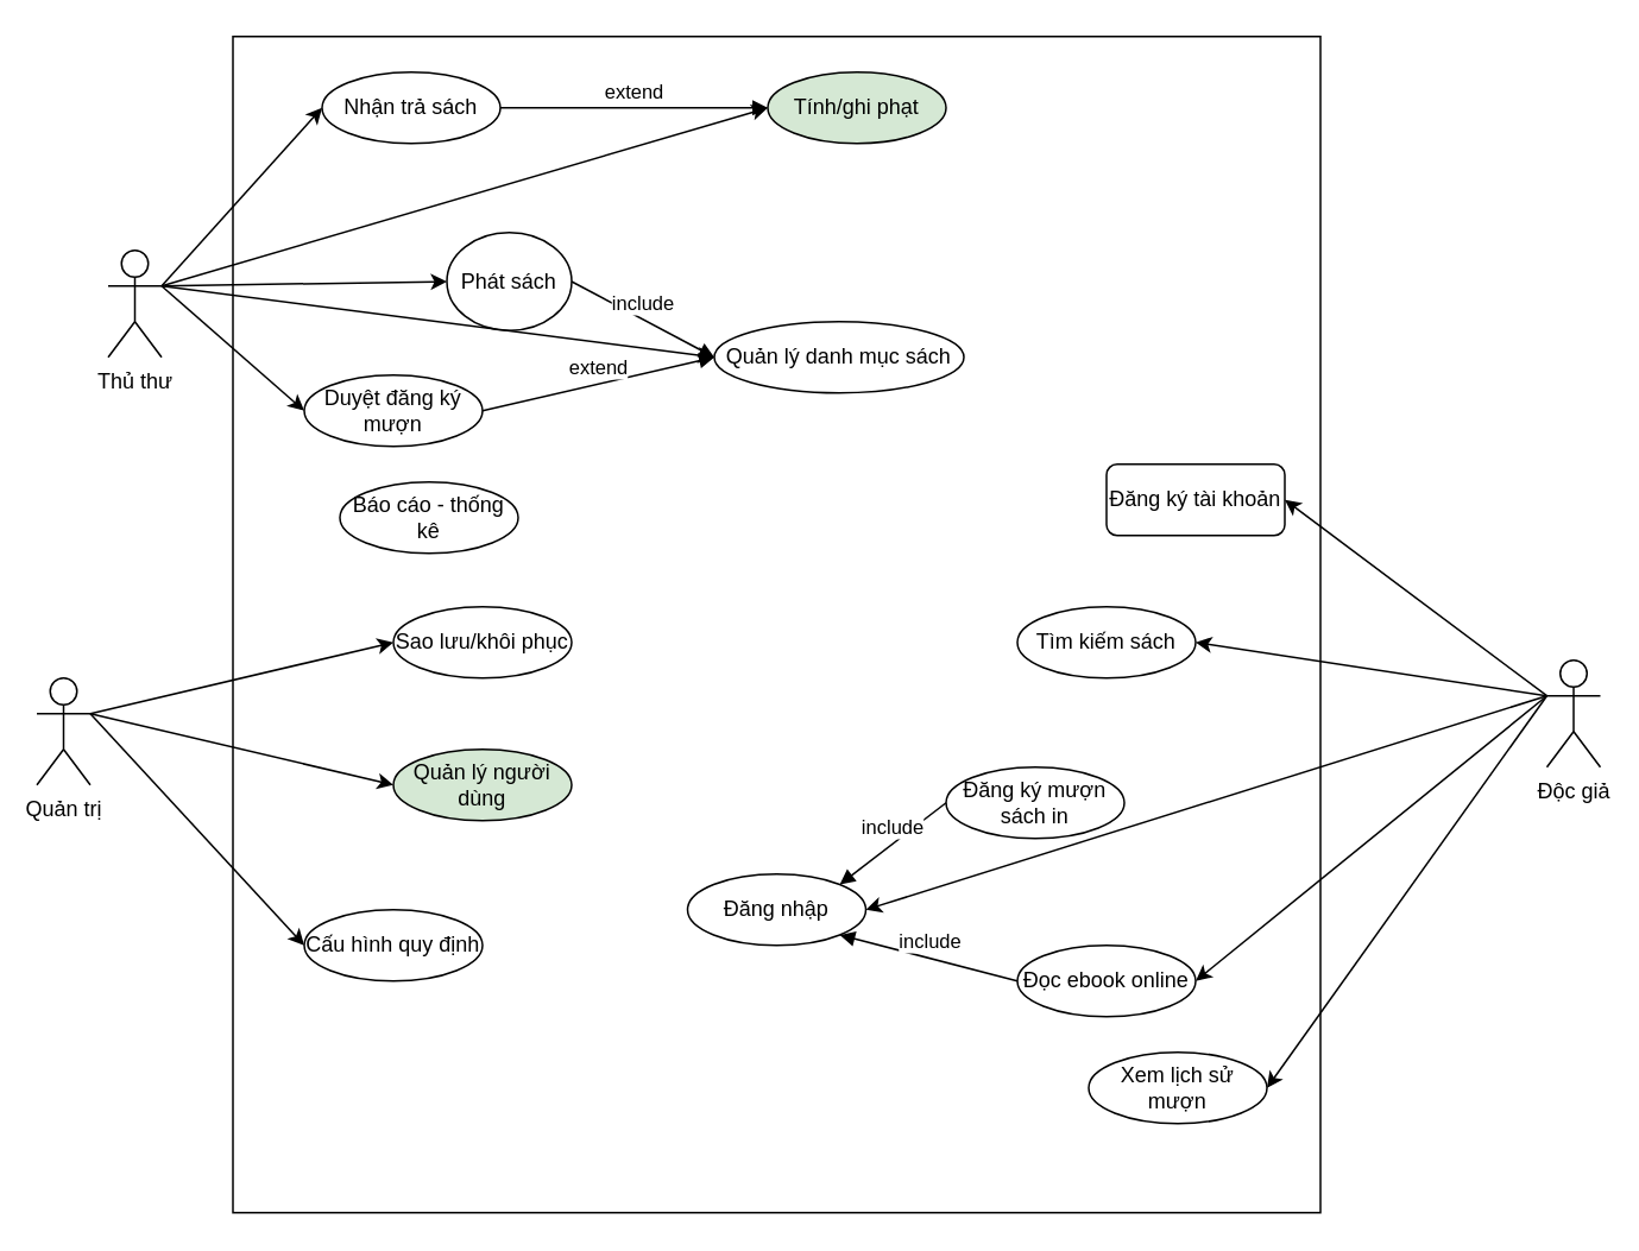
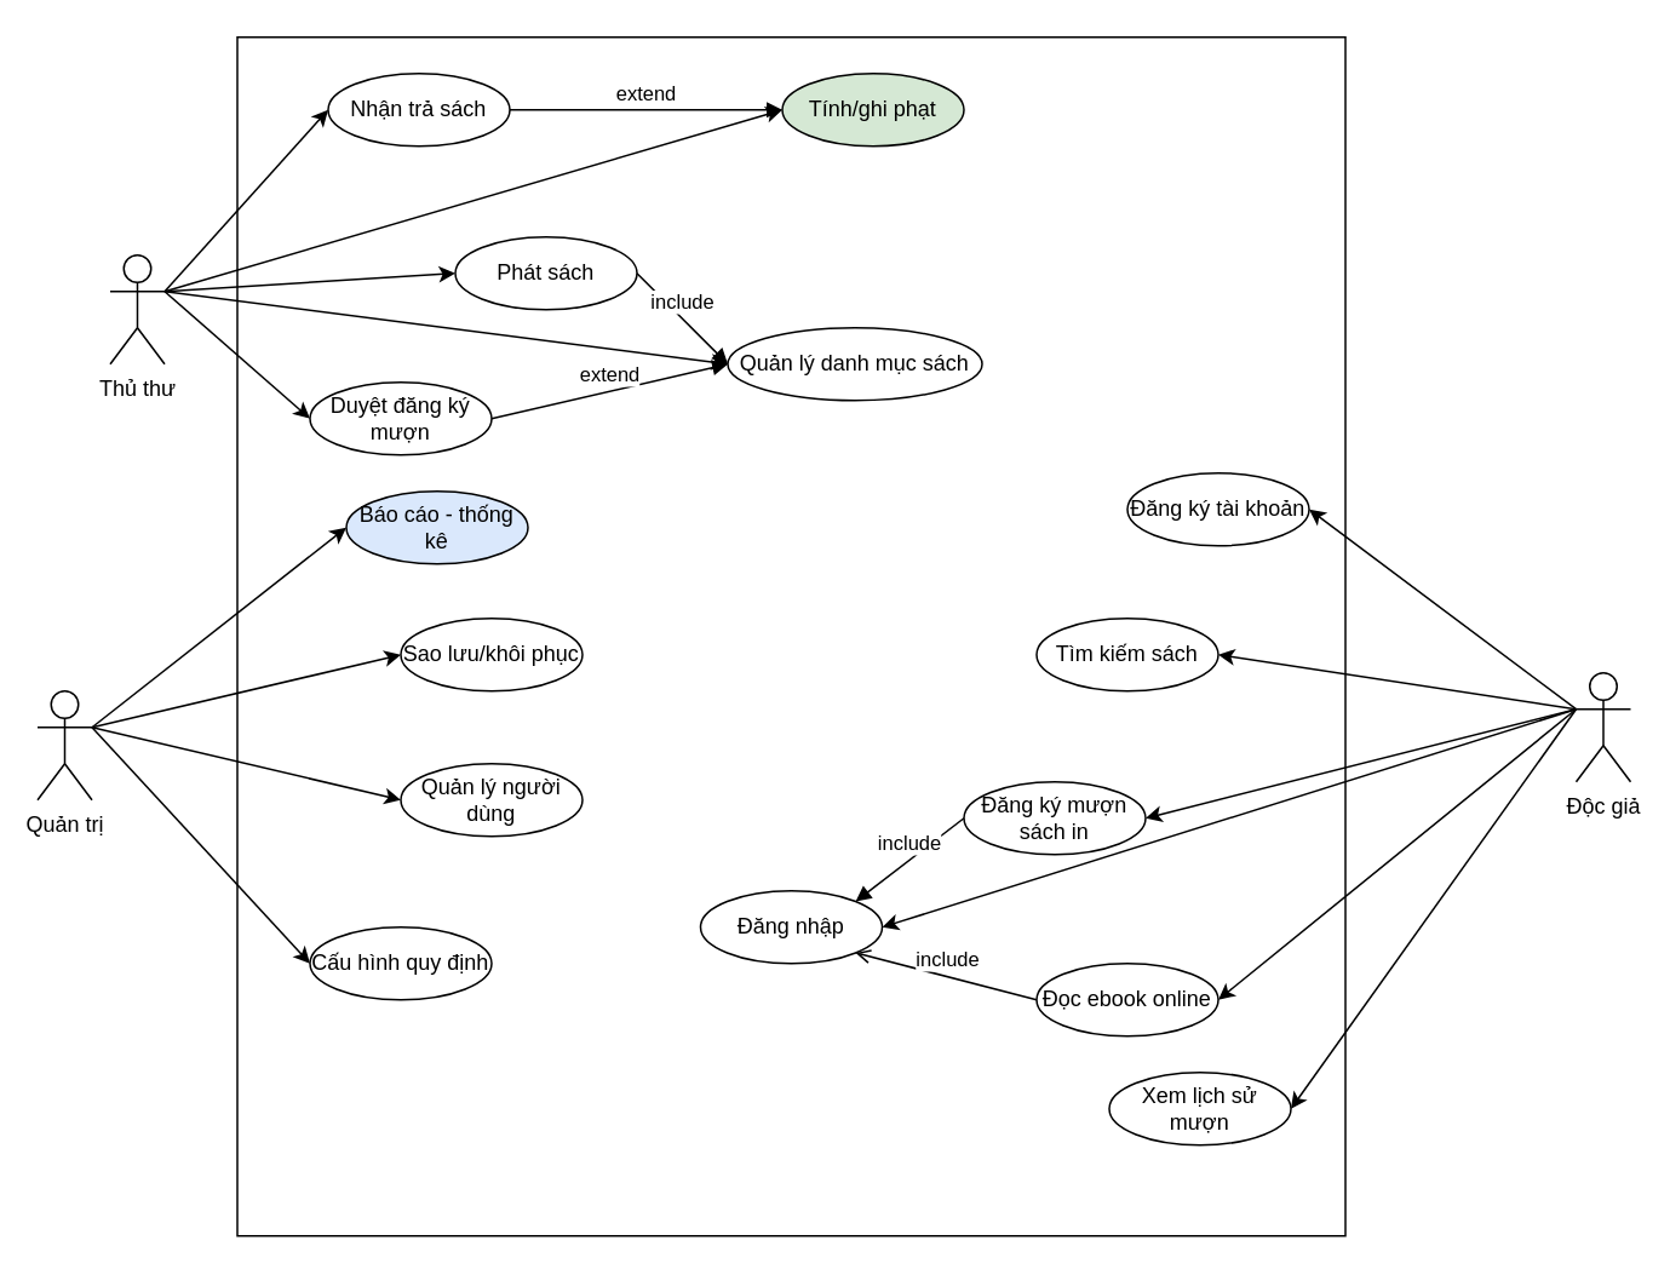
- <mxCell id="6" value="Phát sách" style="ellipse;whiteSpace=wrap;html=1;" vertex="1" parent="1"><mxGeometry x="250" y="130" width="70" height="55" as="geometry" /></mxCell>
+ <mxCell id="6" value="Phát sách" style="ellipse;whiteSpace=wrap;html=1;" vertex="1" parent="1"><mxGeometry x="250" y="130" width="100" height="40" as="geometry" /></mxCell>
- <mxCell id="17" value="Đăng ký tài khoản" style="whiteSpace=wrap;html=1;rounded=1;" vertex="1" parent="1"><mxGeometry x="620" y="260" width="100" height="40" as="geometry" /></mxCell>
+ <mxCell id="17" value="Đăng ký tài khoản" style="ellipse;whiteSpace=wrap;html=1;" vertex="1" parent="1"><mxGeometry x="620" y="260" width="100" height="40" as="geometry" /></mxCell>
- <mxCell id="12" value="Báo cáo - thống kê" style="ellipse;whiteSpace=wrap;html=1;" vertex="1" parent="1"><mxGeometry x="190" y="270" width="100" height="40" as="geometry" /></mxCell>
+ <mxCell id="12" value="Báo cáo - thống kê" style="ellipse;whiteSpace=wrap;html=1;fillColor=#dae8fc;" vertex="1" parent="1"><mxGeometry x="190" y="270" width="100" height="40" as="geometry" /></mxCell>
+ <mxCell id="32" value="" style="endArrow=classic;html=1;rounded=0;entryX=0;entryY=0.5;entryDx=0;entryDy=0;exitX=1;exitY=0.333;exitDx=0;exitDy=0;exitPerimeter=0;" edge="1" parent="1" source="3" target="12"><mxGeometry width="50" height="50" relative="1" as="geometry"><mxPoint x="210" y="440" as="sourcePoint" /><mxPoint x="320" y="530" as="targetPoint" /></mxGeometry></mxCell>
+ <mxCell id="35" value="" style="endArrow=classic;html=1;rounded=0;entryX=1;entryY=0.5;entryDx=0;entryDy=0;exitX=0;exitY=0.333;exitDx=0;exitDy=0;exitPerimeter=0;" edge="1" parent="1" source="2" target="19"><mxGeometry width="50" height="50" relative="1" as="geometry"><mxPoint x="967" y="550" as="sourcePoint" /><mxPoint x="820" y="440" as="targetPoint" /></mxGeometry></mxCell>
- <mxCell id="11" value="Quản lý người dùng" style="ellipse;whiteSpace=wrap;html=1;fillColor=#d5e8d4;" vertex="1" parent="1"><mxGeometry x="220" y="420" width="100" height="40" as="geometry" /></mxCell>
+ <mxCell id="11" value="Quản lý người dùng" style="ellipse;whiteSpace=wrap;html=1;" vertex="1" parent="1"><mxGeometry x="220" y="420" width="100" height="40" as="geometry" /></mxCell>
- <mxCell id="40" value="include" style="html=1;verticalAlign=bottom;endArrow=block;curved=0;rounded=0;entryX=1;entryY=1;entryDx=0;entryDy=0;exitX=0;exitY=0.5;exitDx=0;exitDy=0;" edge="1" parent="1" source="20" target="15"><mxGeometry width="80" relative="1" as="geometry"><mxPoint x="751" y="400" as="sourcePoint" /><mxPoint x="710" y="466" as="targetPoint" /></mxGeometry></mxCell>
+ <mxCell id="40" value="include" style="html=1;verticalAlign=bottom;endArrow=open;curved=0;rounded=0;entryX=1;entryY=1;entryDx=0;entryDy=0;exitX=0;exitY=0.5;exitDx=0;exitDy=0;" edge="1" parent="1" source="20" target="15"><mxGeometry width="80" relative="1" as="geometry"><mxPoint x="751" y="400" as="sourcePoint" /><mxPoint x="710" y="466" as="targetPoint" /></mxGeometry></mxCell>
